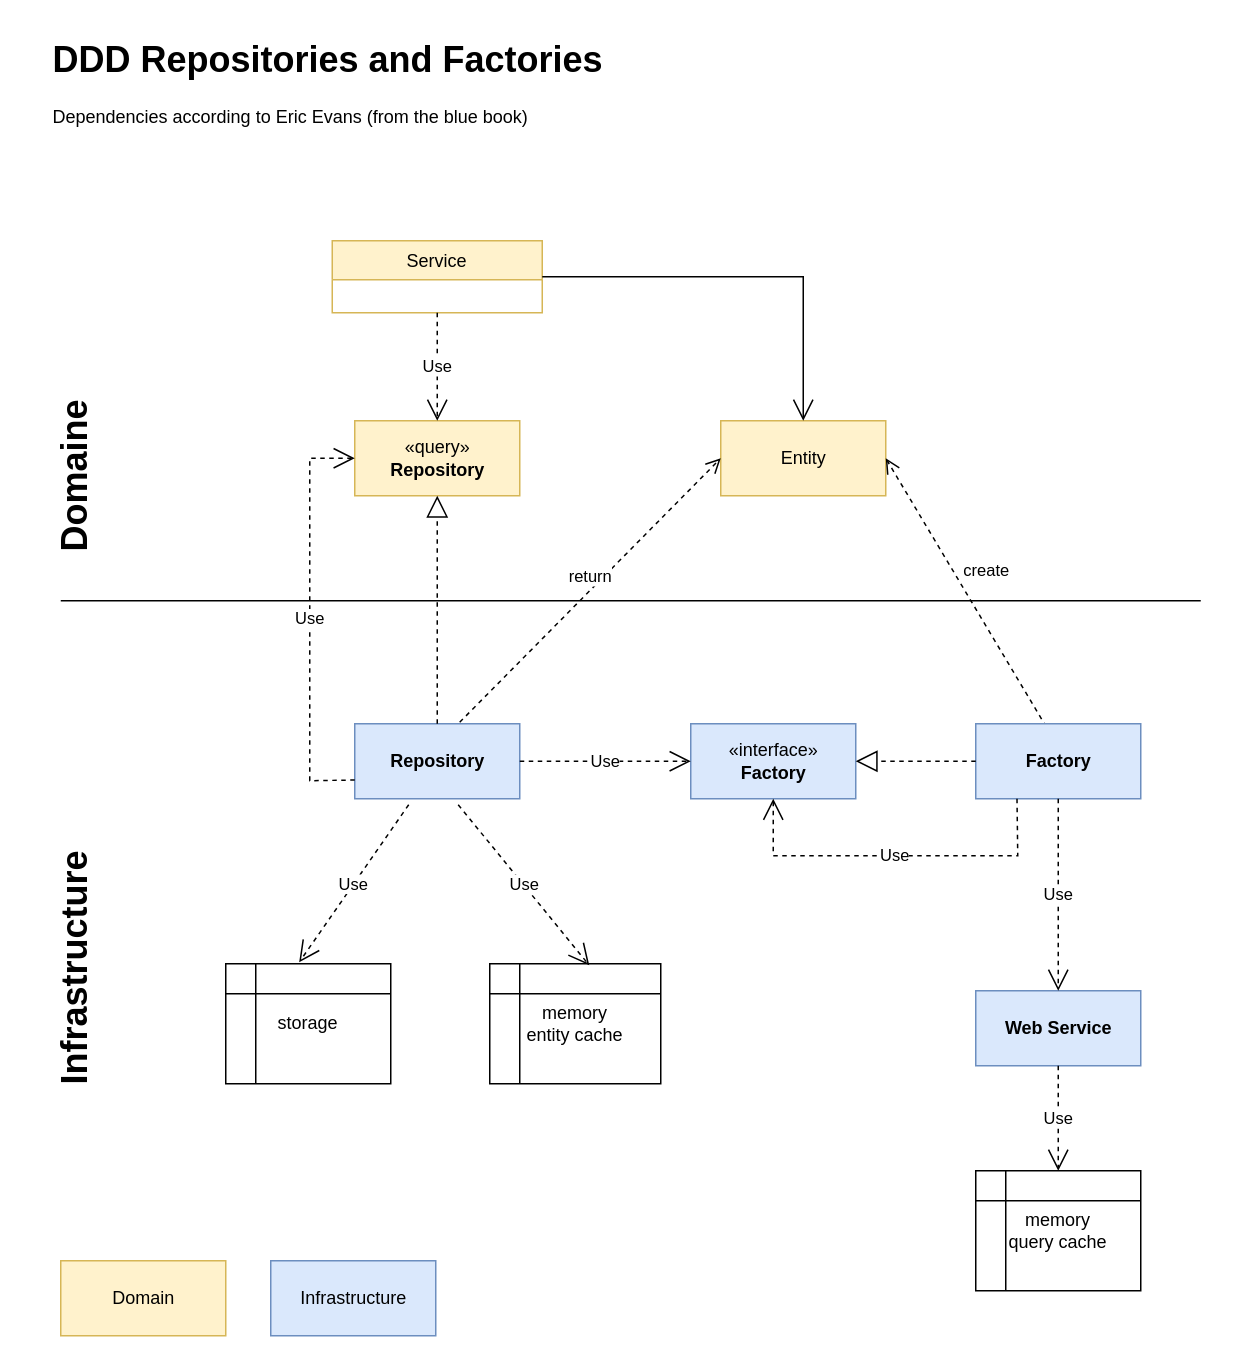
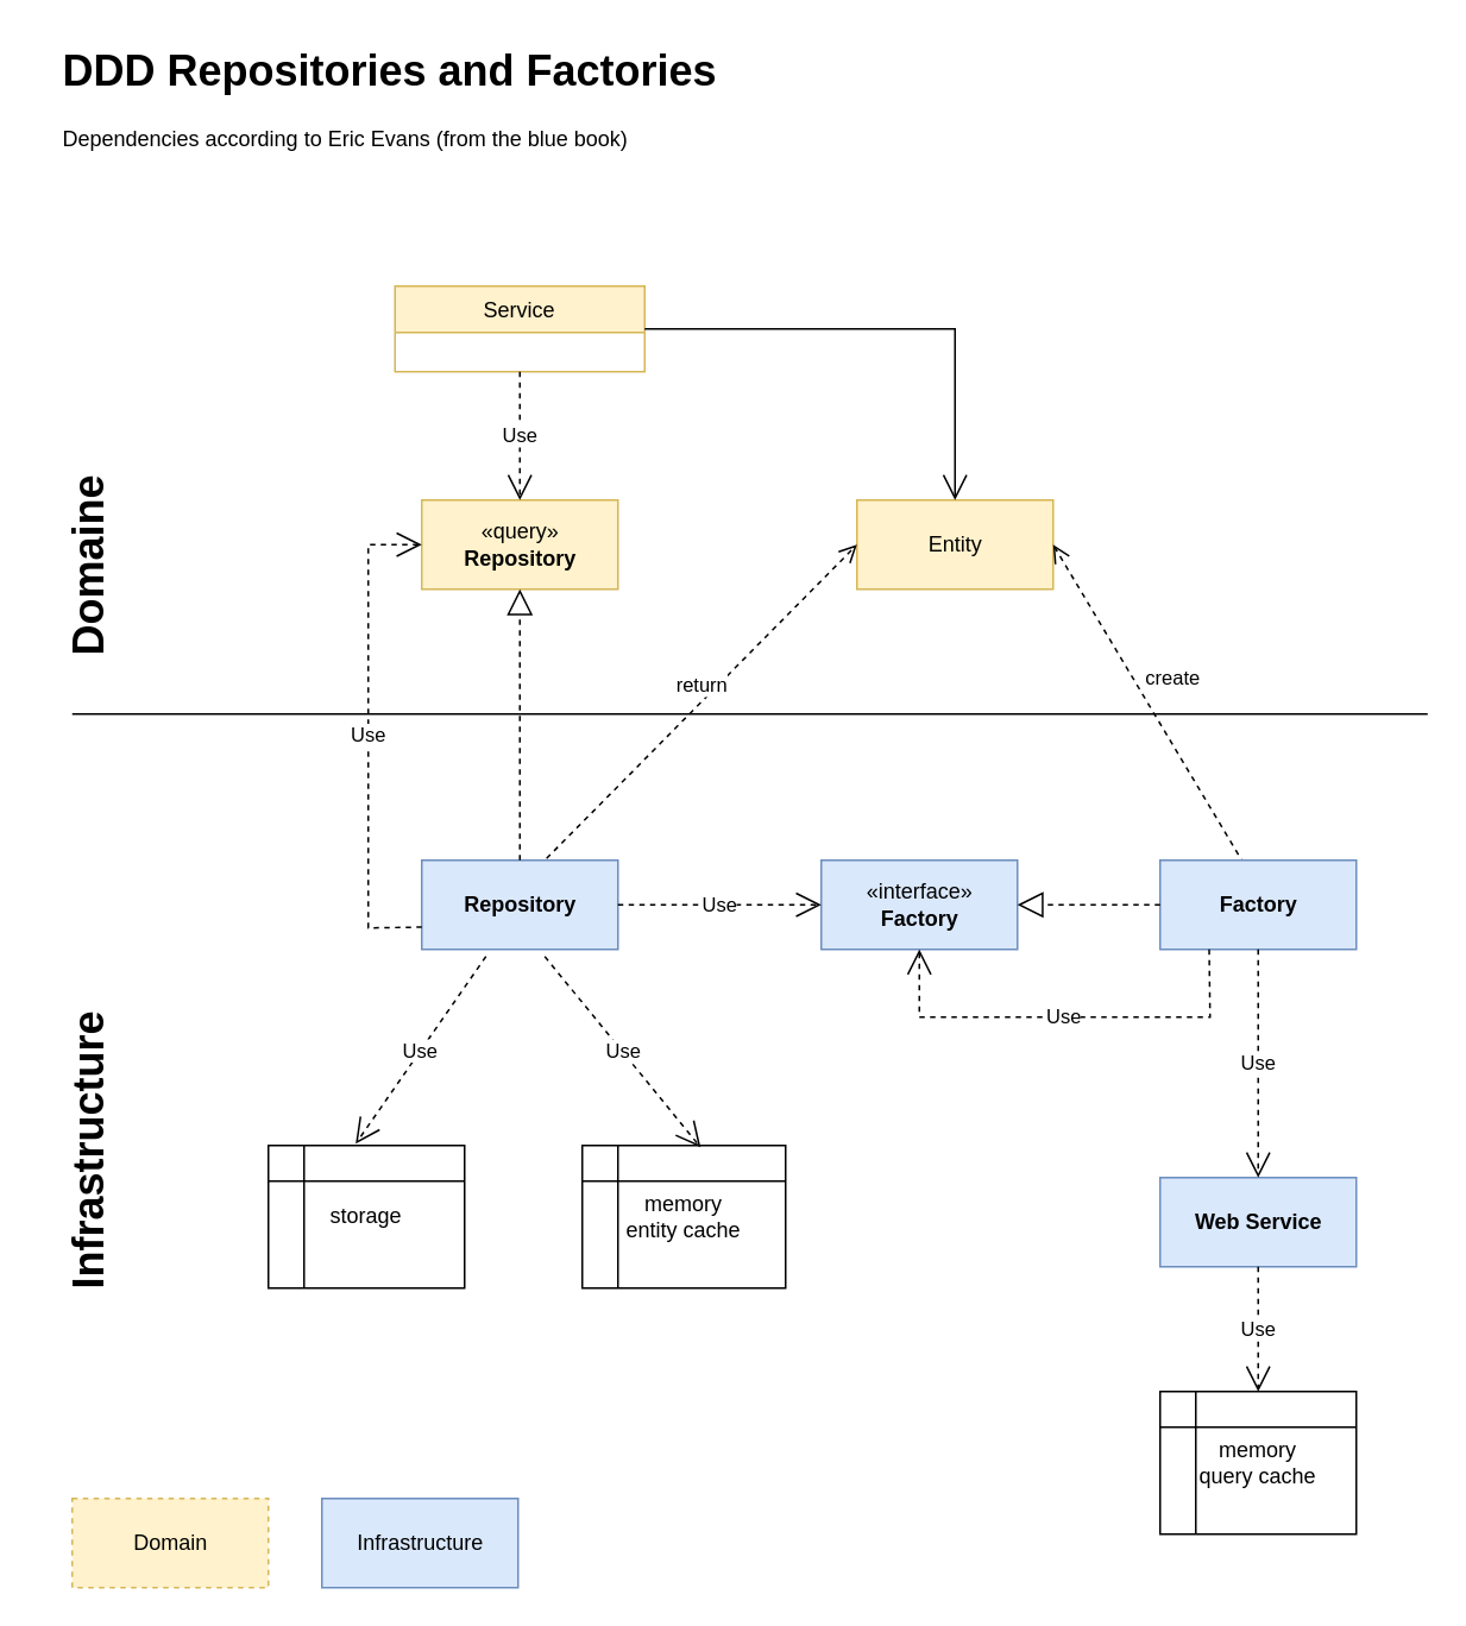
- <mxCell id="13" value="Domain" style="html=1;fillColor=#fff2cc;strokeColor=#d6b656;" parent="1" vertex="1"><mxGeometry x="40" y="840" width="110" height="50" as="geometry" /></mxCell>
+ <mxCell id="13" value="Domain" style="html=1;fillColor=#fff2cc;strokeColor=#d6b656;dashed=1;" parent="1" vertex="1"><mxGeometry x="40" y="840" width="110" height="50" as="geometry" /></mxCell>
